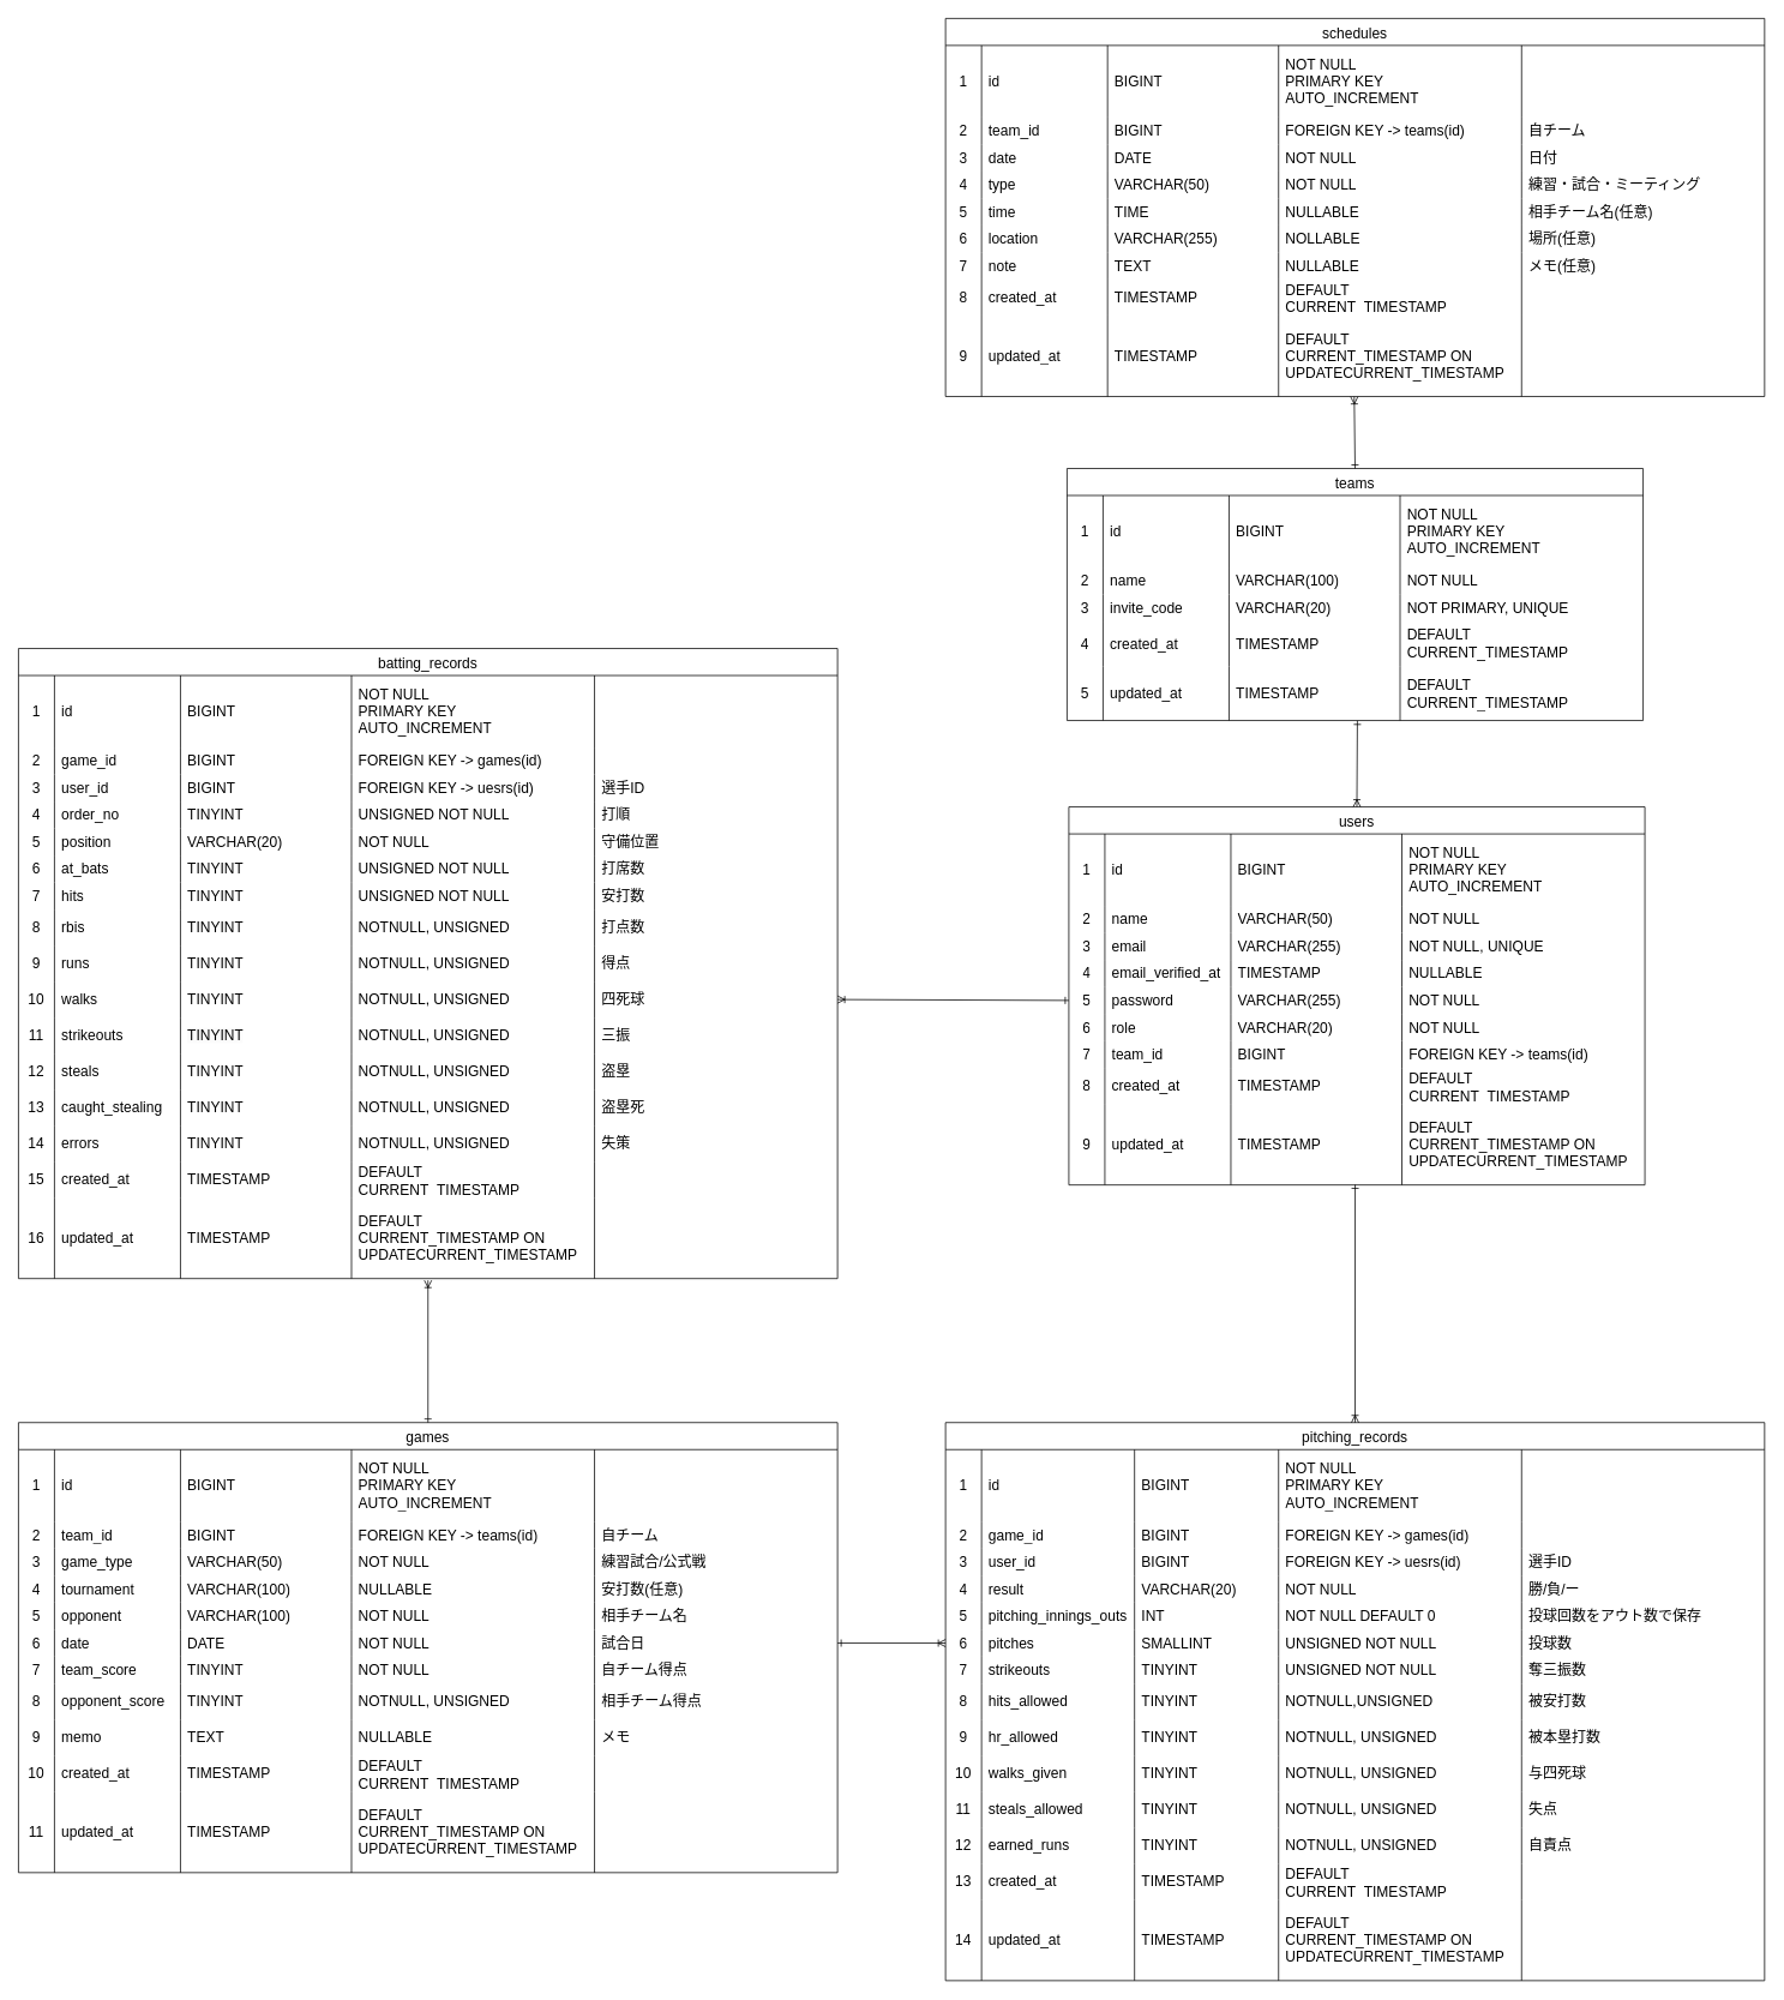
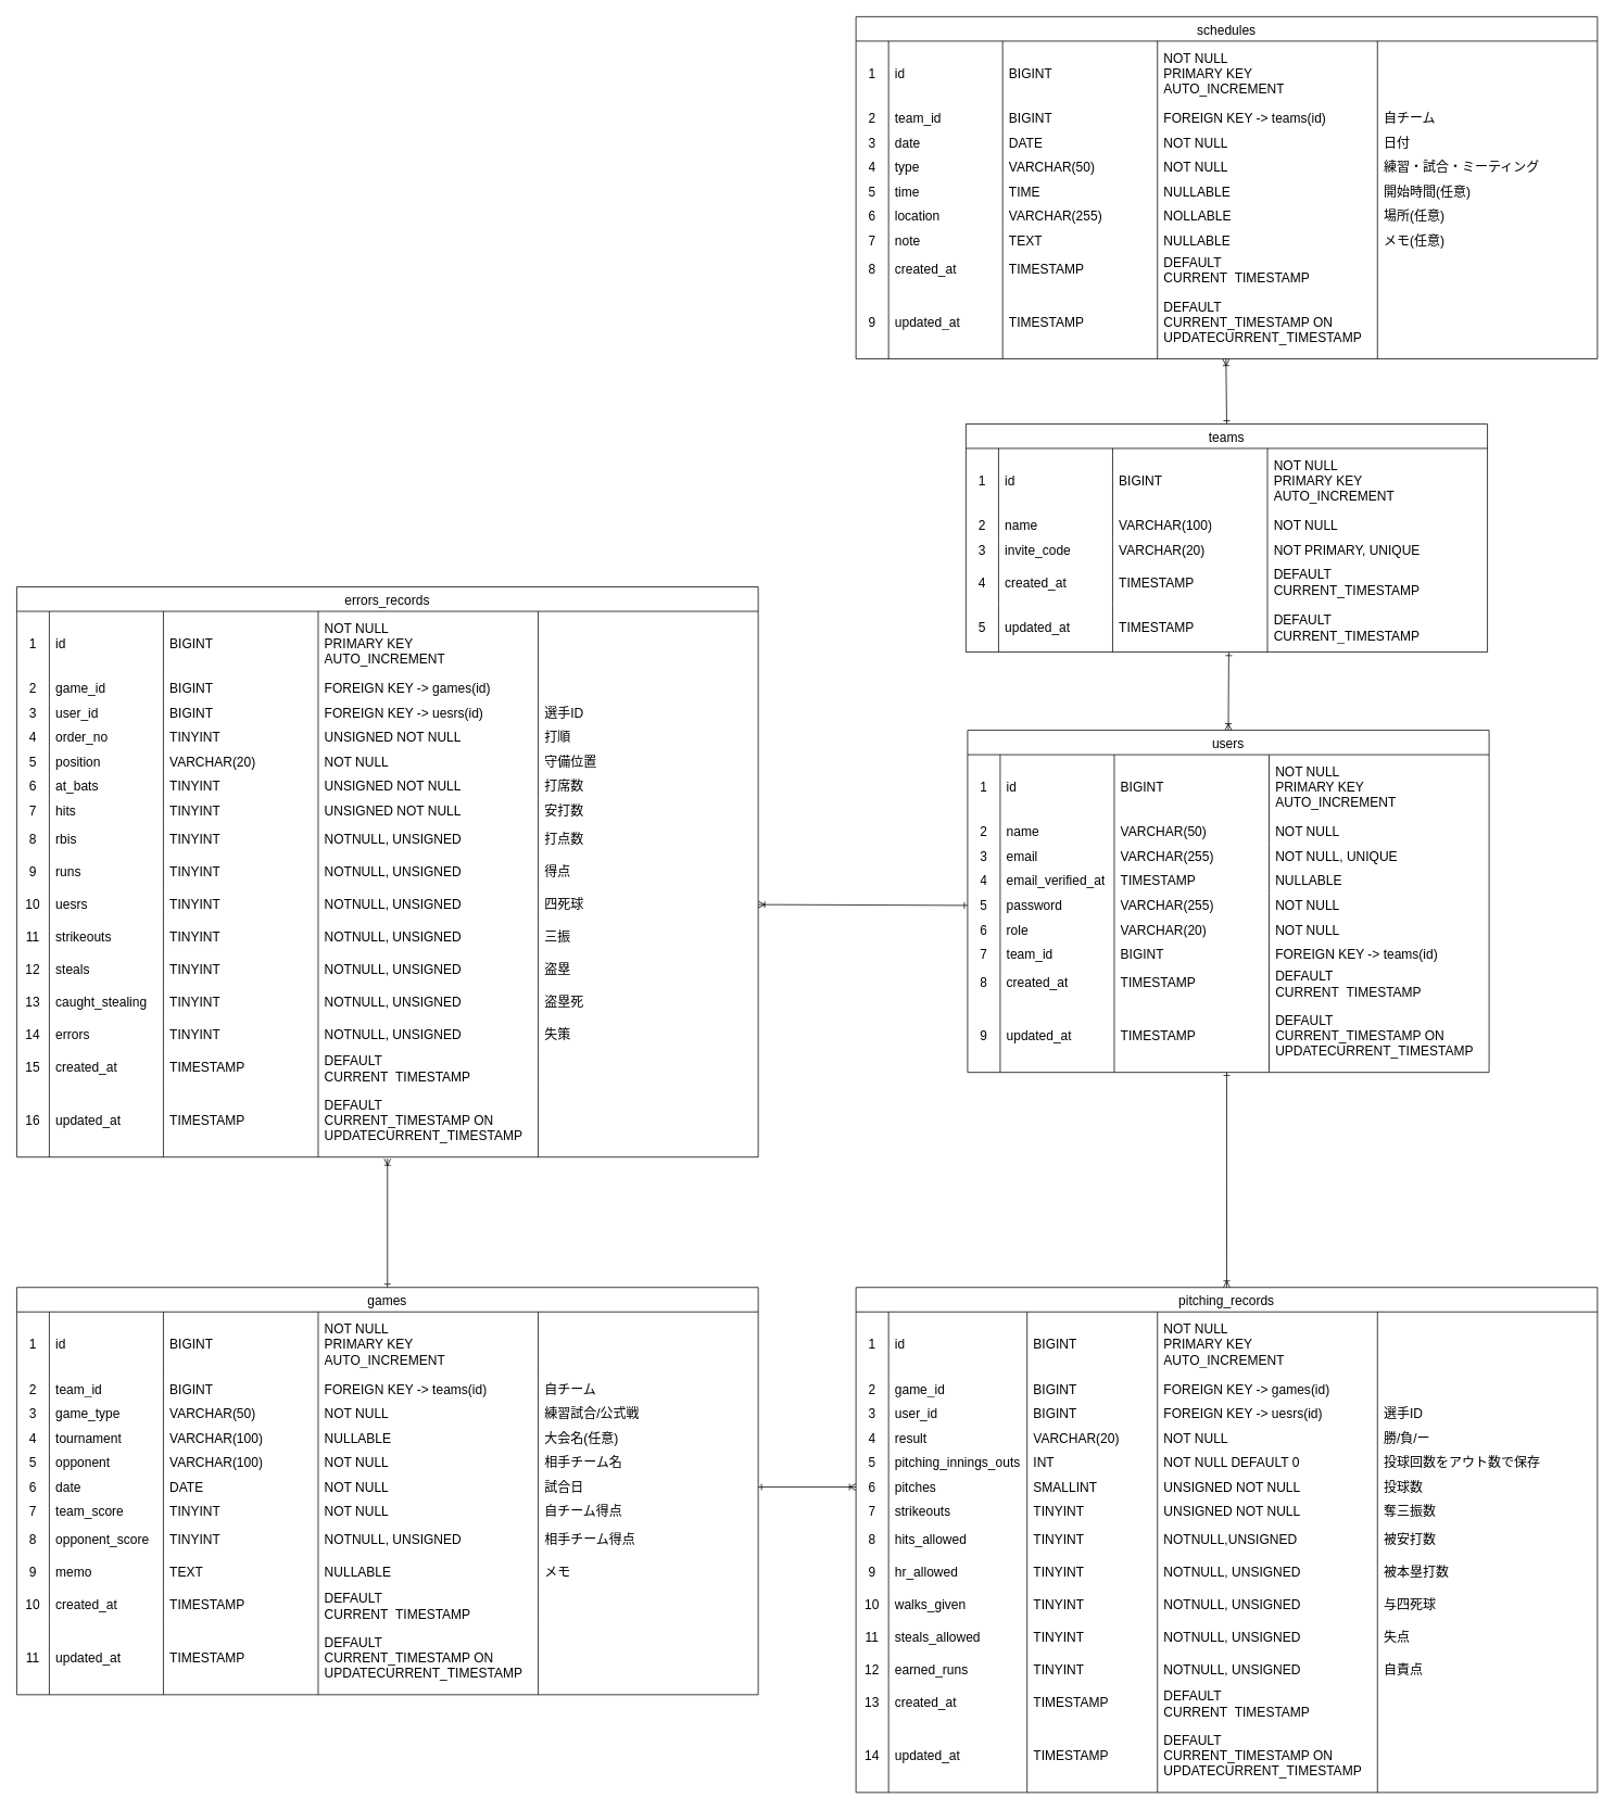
- <mxCell id="256" value="相手チーム名&lt;span style=&quot;color: rgb(0, 0, 0);&quot;&gt;(任意)&lt;/span&gt;" style="shape=partialRectangle;html=1;whiteSpace=wrap;connectable=0;fillColor=none;top=0;left=0;bottom=0;right=0;align=left;spacingLeft=6;overflow=hidden;strokeColor=inherit;fontSize=16;" parent="251" vertex="1"><mxGeometry x="640" width="270" height="30" as="geometry"><mxRectangle width="270" height="30" as="alternateBounds" /></mxGeometry></mxCell>
+ <mxCell id="256" value="開始時間&lt;span style=&quot;color: rgb(0, 0, 0);&quot;&gt;(任意)&lt;/span&gt;" style="shape=partialRectangle;html=1;whiteSpace=wrap;connectable=0;fillColor=none;top=0;left=0;bottom=0;right=0;align=left;spacingLeft=6;overflow=hidden;strokeColor=inherit;fontSize=16;" parent="251" vertex="1"><mxGeometry x="640" width="270" height="30" as="geometry"><mxRectangle width="270" height="30" as="alternateBounds" /></mxGeometry></mxCell>
- <mxCell id="281" value="batting_records" style="shape=table;startSize=30;container=1;collapsible=0;childLayout=tableLayout;fixedRows=1;rowLines=0;fontStyle=0;strokeColor=default;fontSize=16;" parent="1" vertex="1"><mxGeometry x="20" y="720" width="910" height="700" as="geometry" /></mxCell>
+ <mxCell id="281" value="errors_records" style="shape=table;startSize=30;container=1;collapsible=0;childLayout=tableLayout;fixedRows=1;rowLines=0;fontStyle=0;strokeColor=default;fontSize=16;" parent="1" vertex="1"><mxGeometry x="20" y="720" width="910" height="700" as="geometry" /></mxCell>
- <mxCell id="338" value="walks" style="shape=partialRectangle;html=1;whiteSpace=wrap;connectable=0;fillColor=none;top=0;left=0;bottom=0;right=0;align=left;spacingLeft=6;overflow=hidden;strokeColor=inherit;fontSize=16;" parent="336" vertex="1"><mxGeometry x="40" width="140" height="40" as="geometry"><mxRectangle width="140" height="40" as="alternateBounds" /></mxGeometry></mxCell>
+ <mxCell id="338" value="uesrs" style="shape=partialRectangle;html=1;whiteSpace=wrap;connectable=0;fillColor=none;top=0;left=0;bottom=0;right=0;align=left;spacingLeft=6;overflow=hidden;strokeColor=inherit;fontSize=16;" parent="336" vertex="1"><mxGeometry x="40" width="140" height="40" as="geometry"><mxRectangle width="140" height="40" as="alternateBounds" /></mxGeometry></mxCell>
- <mxCell id="98" value="安打数(任意)" style="shape=partialRectangle;html=1;whiteSpace=wrap;connectable=0;fillColor=none;top=0;left=0;bottom=0;right=0;align=left;spacingLeft=6;overflow=hidden;strokeColor=inherit;fontSize=16;" parent="93" vertex="1"><mxGeometry x="640" width="270" height="30" as="geometry"><mxRectangle width="270" height="30" as="alternateBounds" /></mxGeometry></mxCell>
+ <mxCell id="98" value="大会名(任意)" style="shape=partialRectangle;html=1;whiteSpace=wrap;connectable=0;fillColor=none;top=0;left=0;bottom=0;right=0;align=left;spacingLeft=6;overflow=hidden;strokeColor=inherit;fontSize=16;" parent="93" vertex="1"><mxGeometry x="640" width="270" height="30" as="geometry"><mxRectangle width="270" height="30" as="alternateBounds" /></mxGeometry></mxCell>
